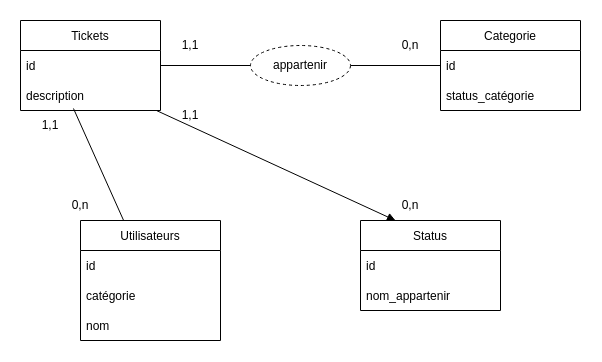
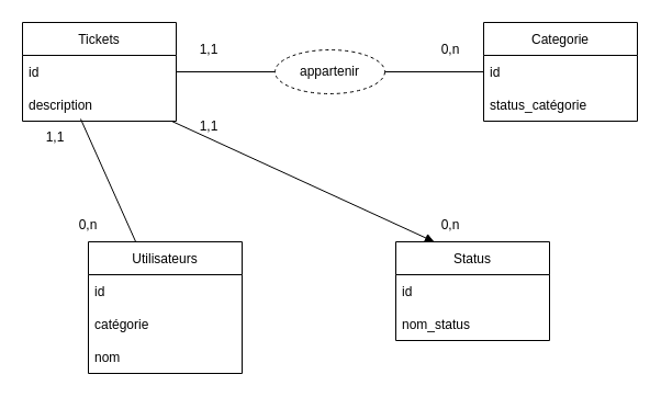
- <mxCell id="19" value="nom_appartenir" style="text;strokeColor=none;fillColor=none;align=left;verticalAlign=middle;spacingLeft=4;spacingRight=4;overflow=hidden;points=[[0,0.5],[1,0.5]];portConstraint=eastwest;rotatable=0;" vertex="1" parent="17"><mxGeometry y="60" width="140" height="30" as="geometry" /></mxCell>
+ <mxCell id="19" value="nom_status" style="text;strokeColor=none;fillColor=none;align=left;verticalAlign=middle;spacingLeft=4;spacingRight=4;overflow=hidden;points=[[0,0.5],[1,0.5]];portConstraint=eastwest;rotatable=0;" vertex="1" parent="17"><mxGeometry y="60" width="140" height="30" as="geometry" /></mxCell>
